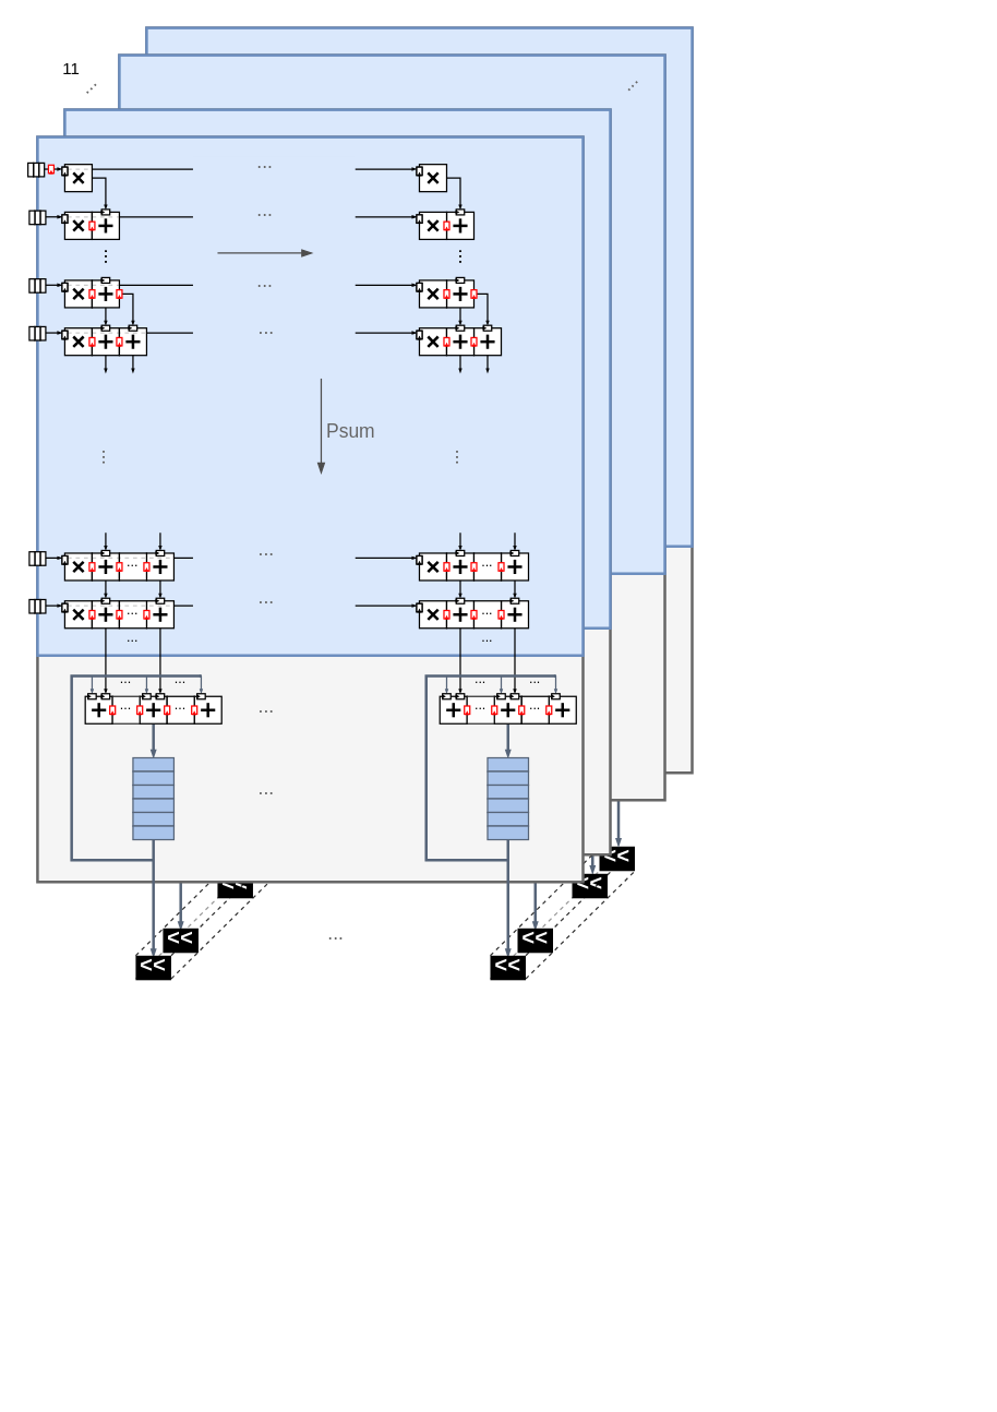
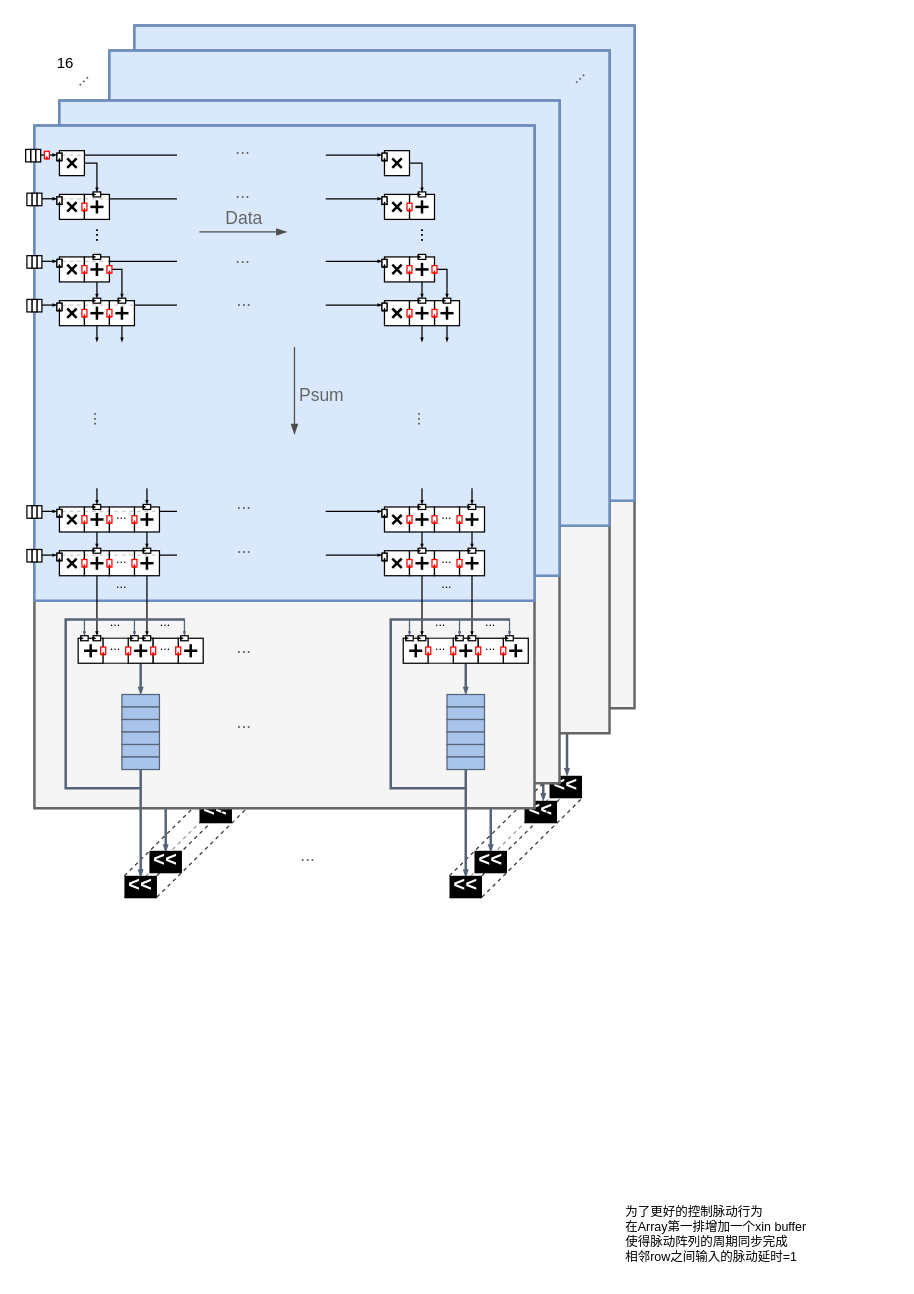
- <mxCell id="343" value="11" style="text;html=1;strokeColor=none;fillColor=none;align=center;verticalAlign=middle;whiteSpace=wrap;rounded=0;" parent="1" vertex="1"><mxGeometry x="32" y="40" width="40" height="20" as="geometry" /></mxCell>
+ <mxCell id="343" value="16" style="text;html=1;strokeColor=none;fillColor=none;align=center;verticalAlign=middle;whiteSpace=wrap;rounded=0;" parent="1" vertex="1"><mxGeometry x="32" y="40" width="40" height="20" as="geometry" /></mxCell>
+ <mxCell id="449" value="Data" style="text;html=1;strokeColor=none;fillColor=none;align=center;verticalAlign=middle;whiteSpace=wrap;rounded=0;glass=0;sketch=0;fontFamily=Helvetica;fontSize=14;fontColor=#666666;" vertex="1" parent="442"><mxGeometry x="16" y="56" width="40" height="20" as="geometry" /></mxCell>
+ <mxCell id="342" value="为了更好的控制脉动行为&#10;在Array第一排增加一个xin buffer&#10;使得脉动阵列的周期同步完成&#10;相邻row之间输入的脉动延时=1" style="text;strokeColor=none;fillColor=none;align=left;verticalAlign=middle;rounded=0;dashed=1;fontSize=10;" parent="1" vertex="1"><mxGeometry x="498" y="960" width="211" height="53" as="geometry" /></mxCell>
